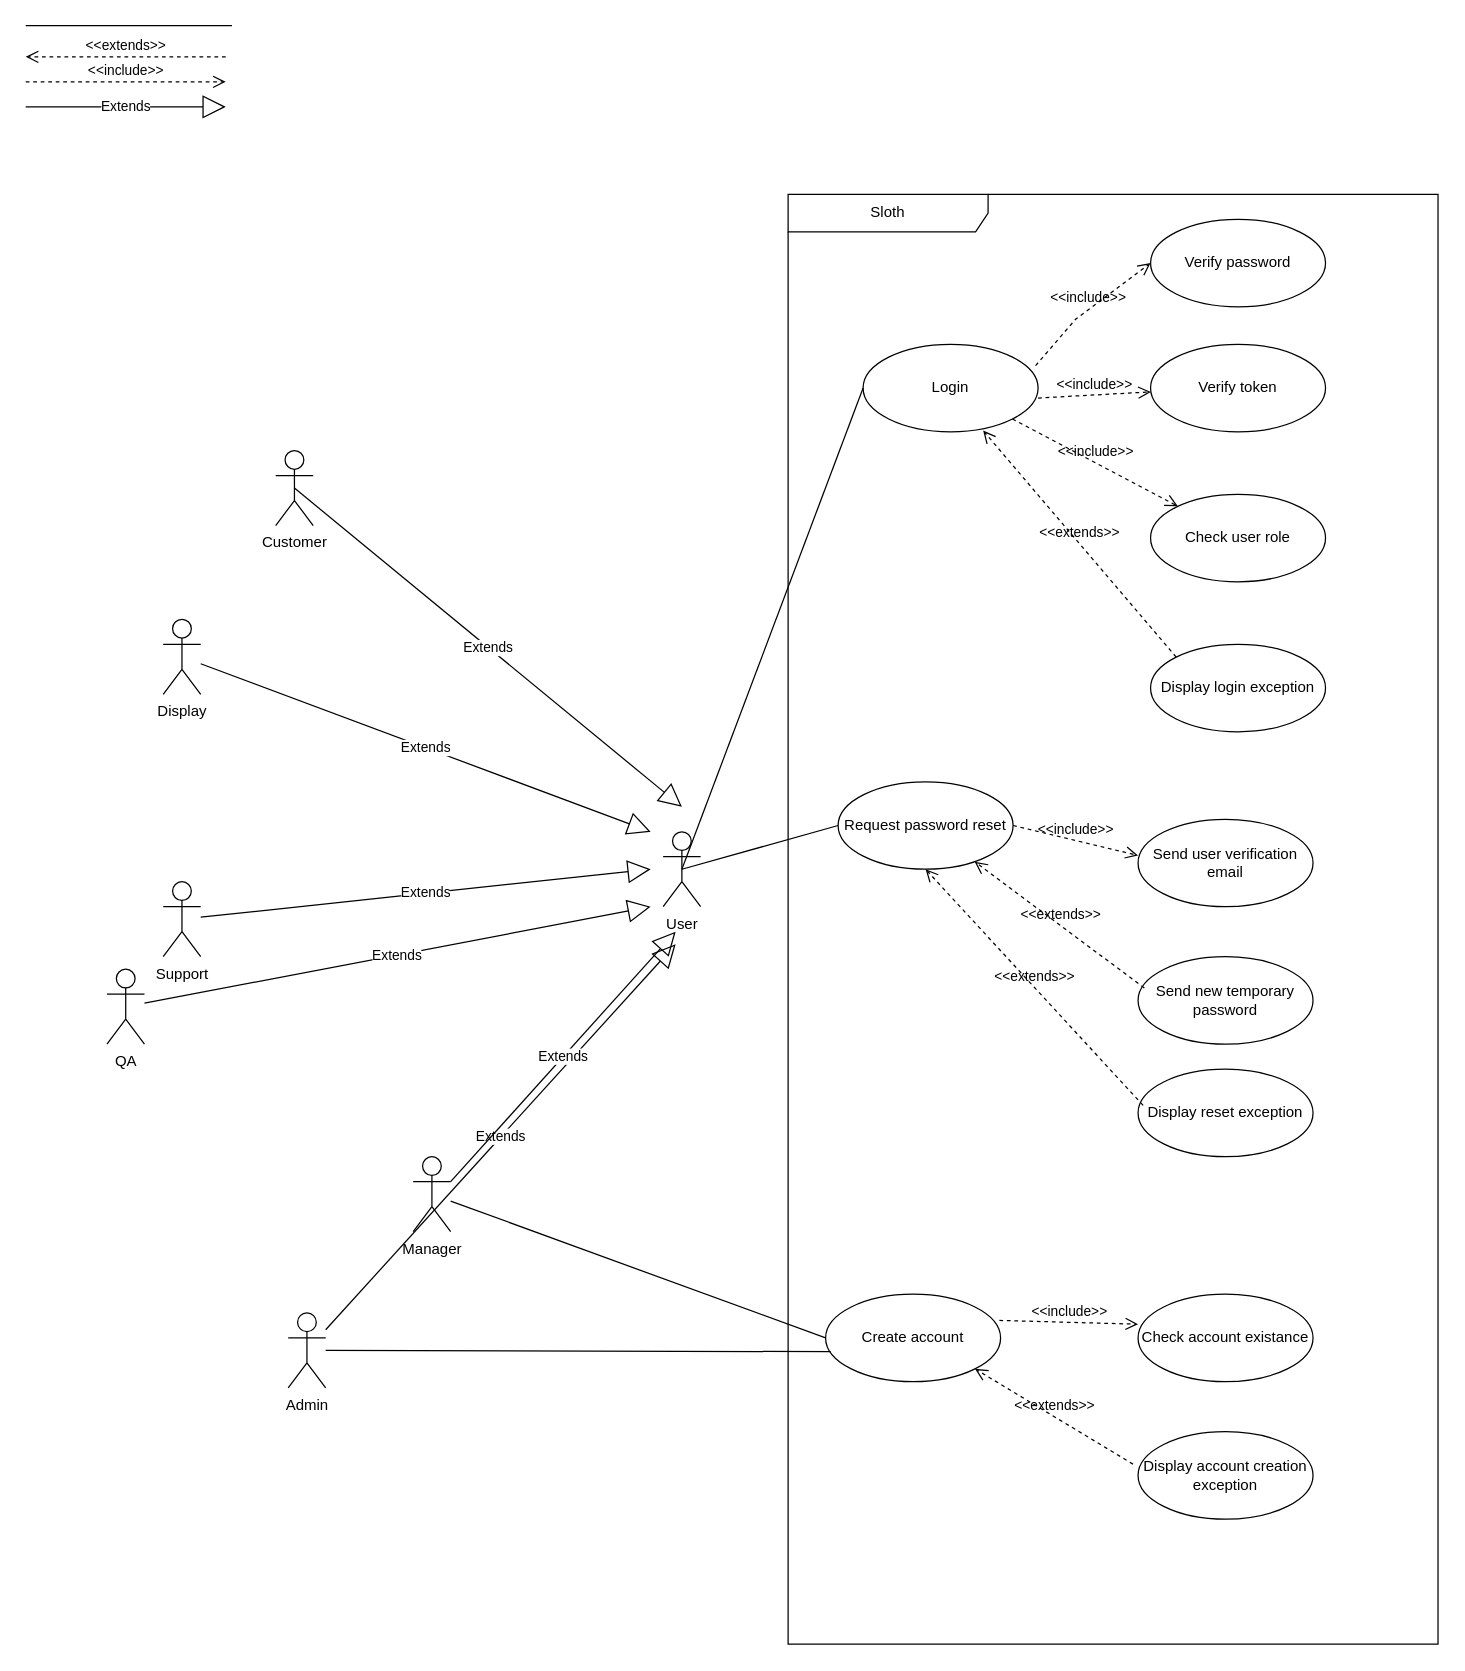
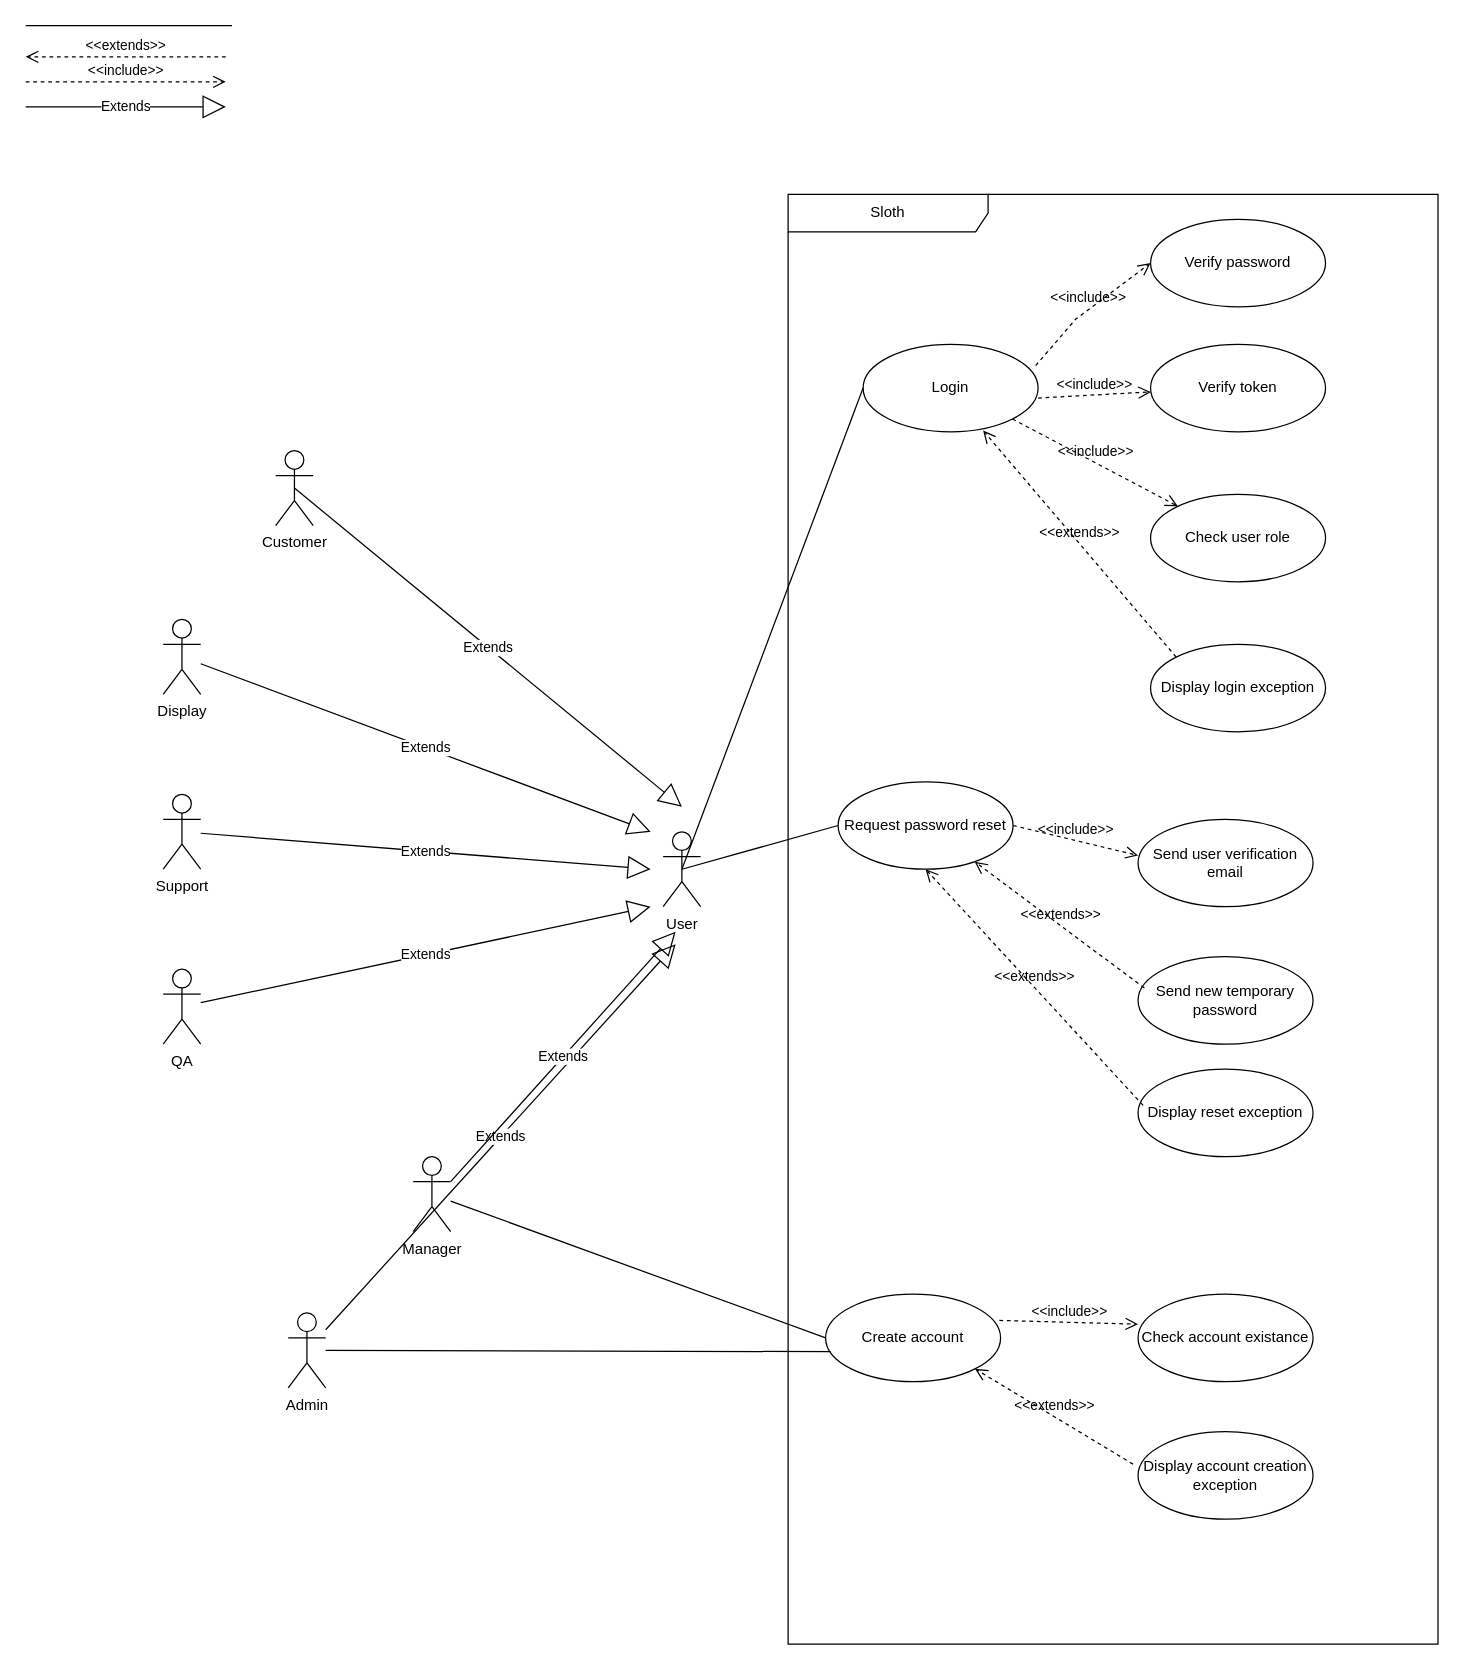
- <mxCell id="2" value="Support" style="shape=umlActor;verticalLabelPosition=bottom;verticalAlign=top;html=1;outlineConnect=0;" parent="1" vertex="1"><mxGeometry x="130" y="705" width="30" height="60" as="geometry" /></mxCell>
+ <mxCell id="2" value="Support" style="shape=umlActor;verticalLabelPosition=bottom;verticalAlign=top;html=1;outlineConnect=0;" parent="1" vertex="1"><mxGeometry x="130" y="635" width="30" height="60" as="geometry" /></mxCell>
- <mxCell id="6" value="QA" style="shape=umlActor;verticalLabelPosition=bottom;verticalAlign=top;html=1;outlineConnect=0;" parent="1" vertex="1"><mxGeometry x="85" y="775" width="30" height="60" as="geometry" /></mxCell>
+ <mxCell id="6" value="QA" style="shape=umlActor;verticalLabelPosition=bottom;verticalAlign=top;html=1;outlineConnect=0;" parent="1" vertex="1"><mxGeometry x="130" y="775" width="30" height="60" as="geometry" /></mxCell>
